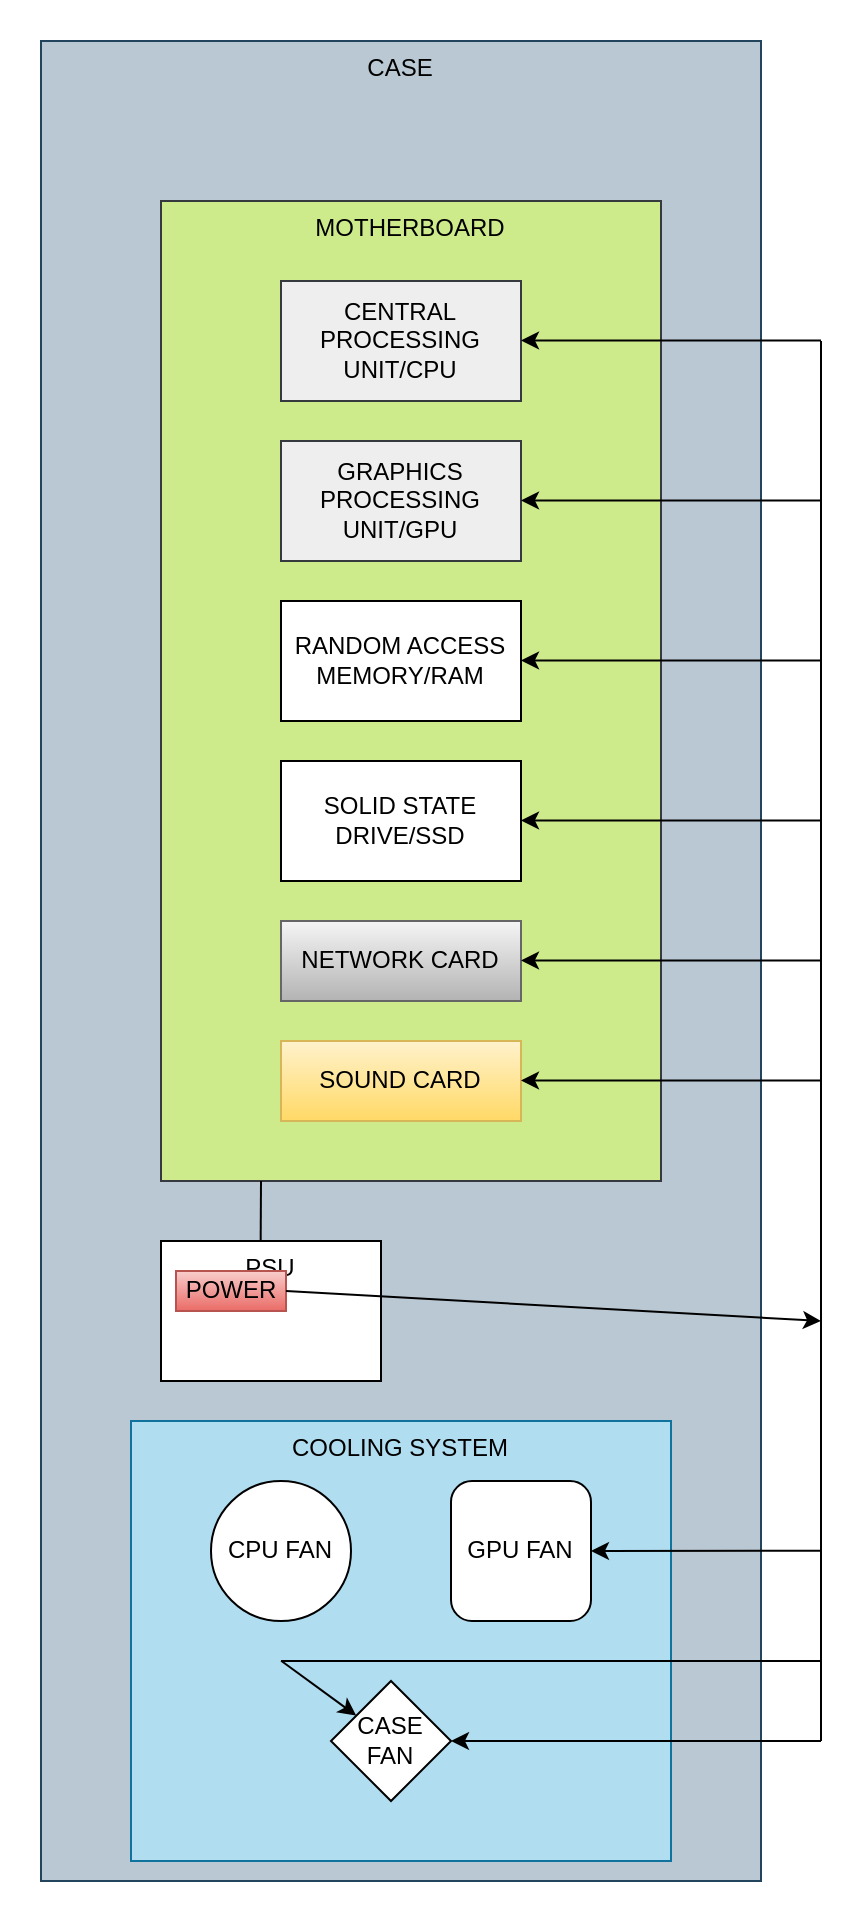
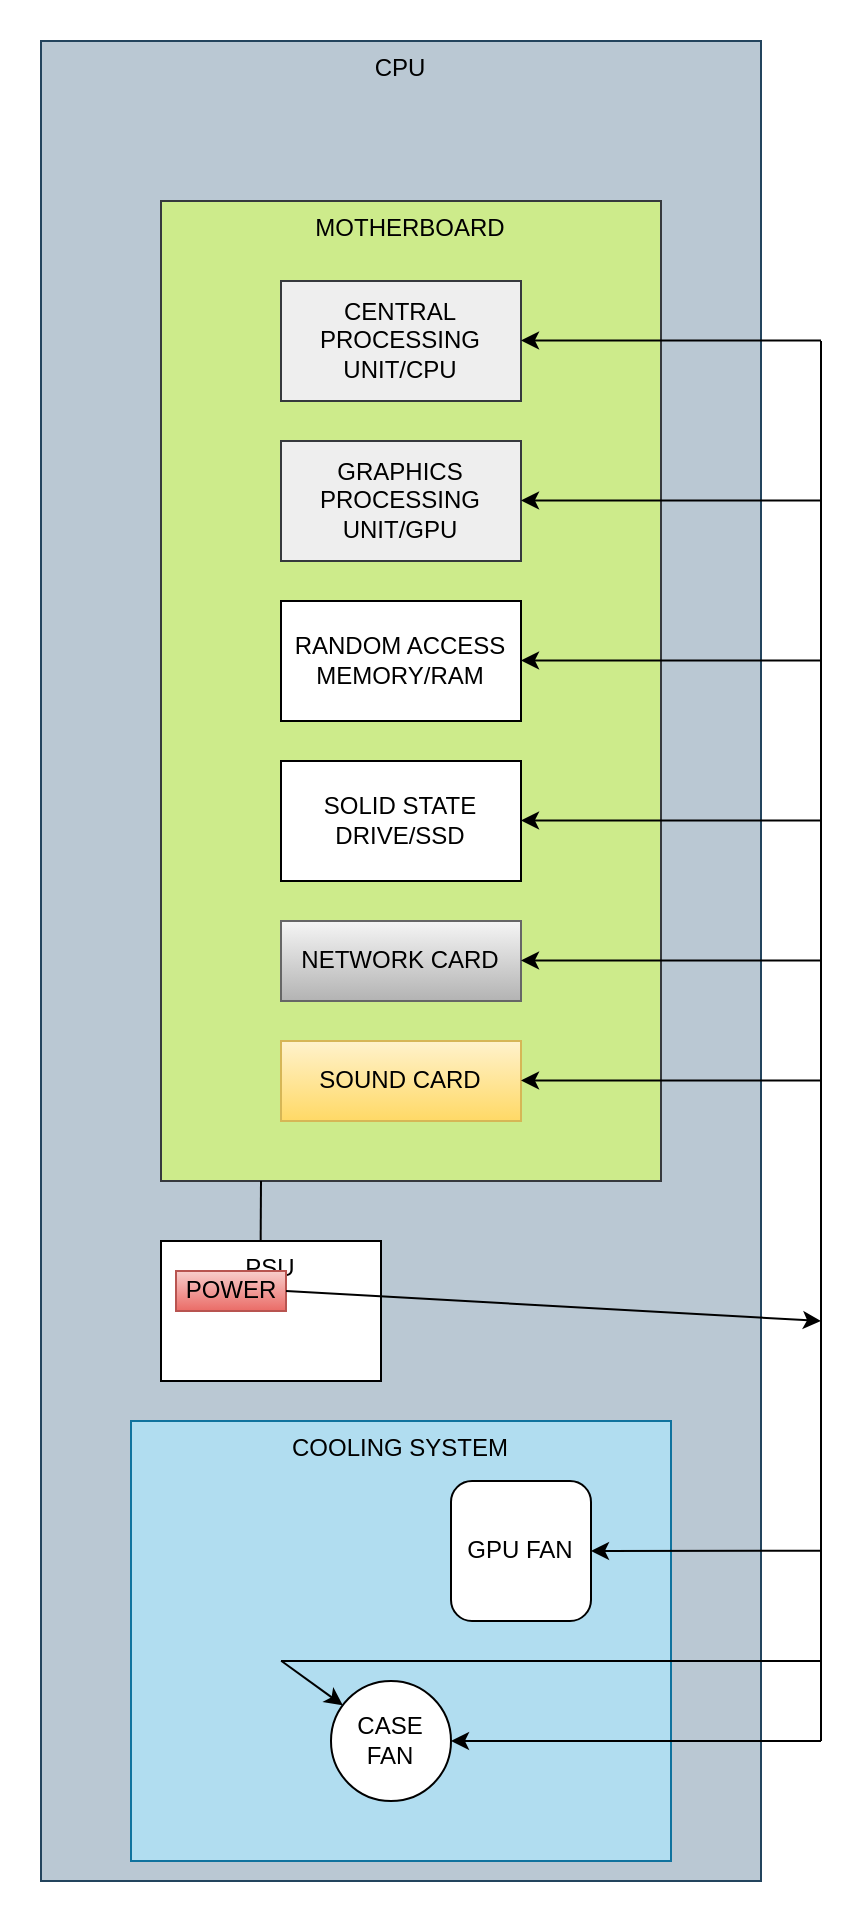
- <mxCell id="2" value="CASE" style="rounded=0;whiteSpace=wrap;html=1;fillColor=#bac8d3;strokeColor=#23445d;verticalAlign=top;" parent="1" vertex="1"><mxGeometry x="20" y="20" width="360" height="920" as="geometry" /></mxCell>
+ <mxCell id="2" value="CPU" style="rounded=0;whiteSpace=wrap;html=1;fillColor=#bac8d3;strokeColor=#23445d;verticalAlign=top;" parent="1" vertex="1"><mxGeometry x="20" y="20" width="360" height="920" as="geometry" /></mxCell>
- <mxCell id="18" value="CPU FAN" style="ellipse;whiteSpace=wrap;html=1;aspect=fixed;" parent="1" vertex="1"><mxGeometry x="105" y="740" width="70" height="70" as="geometry" /></mxCell>
- <mxCell id="20" value="CASE FAN" style="rhombus;whiteSpace=wrap;html=1;aspect=fixed;" parent="1" vertex="1"><mxGeometry x="165" y="840" width="60" height="60" as="geometry" /></mxCell>
+ <mxCell id="20" value="CASE FAN" style="ellipse;whiteSpace=wrap;html=1;aspect=fixed;" parent="1" vertex="1"><mxGeometry x="165" y="840" width="60" height="60" as="geometry" /></mxCell>
